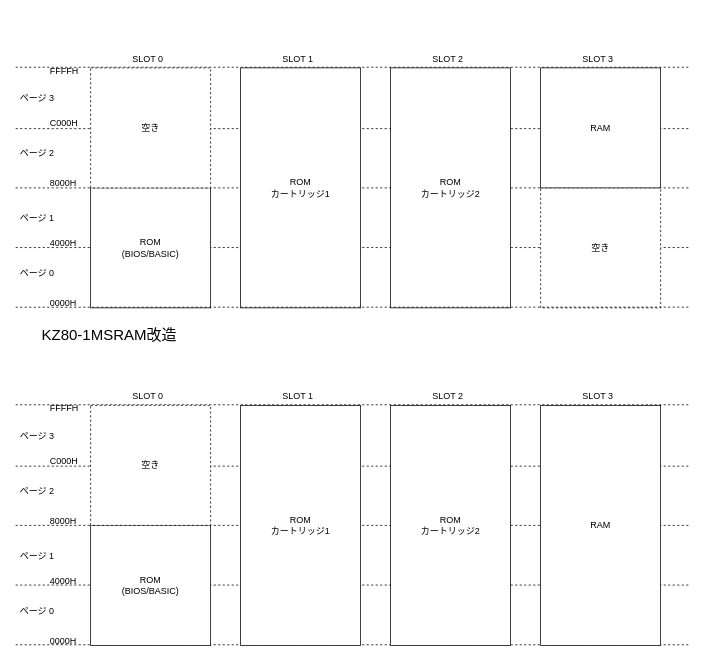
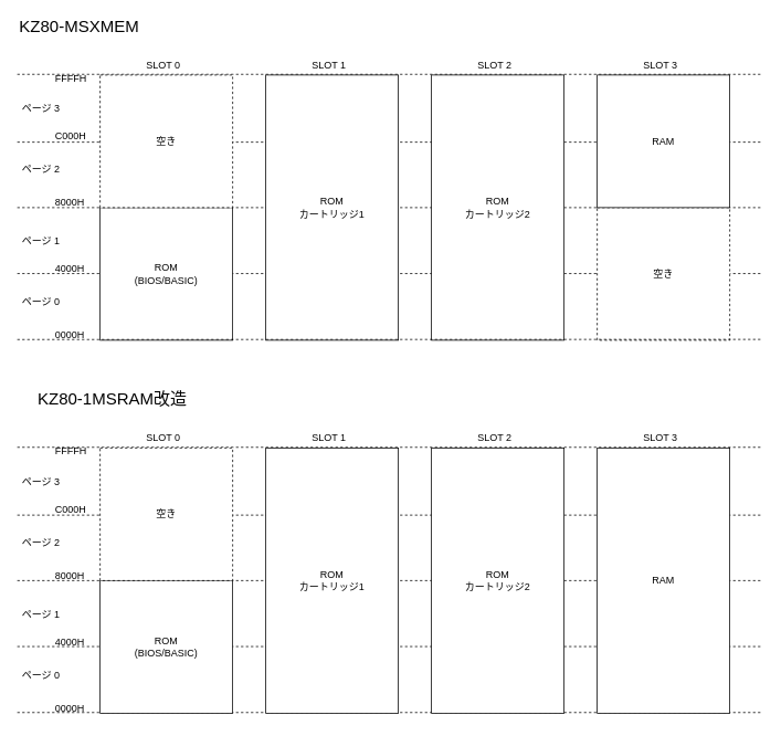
+ <mxCell id="23" value="KZ80-MSXMEM" style="text;html=1;strokeColor=none;fillColor=none;align=center;verticalAlign=middle;whiteSpace=wrap;rounded=0;dashed=1;fontSize=20;" parent="1" vertex="1"><mxGeometry x="20" y="20" width="150" height="20" as="geometry" /></mxCell>
- <mxCell id="47" value="KZ80-1MSRAM改造" style="text;html=1;strokeColor=none;fillColor=none;align=center;verticalAlign=middle;whiteSpace=wrap;rounded=0;dashed=1;fontSize=20;" parent="1" vertex="1"><mxGeometry x="30" y="435" width="230" height="20" as="geometry" /></mxCell>
+ <mxCell id="47" value="KZ80-1MSRAM改造" style="text;html=1;strokeColor=none;fillColor=none;align=center;verticalAlign=middle;whiteSpace=wrap;rounded=0;dashed=1;fontSize=20;" parent="1" vertex="1"><mxGeometry x="20" y="470" width="230" height="20" as="geometry" /></mxCell>
